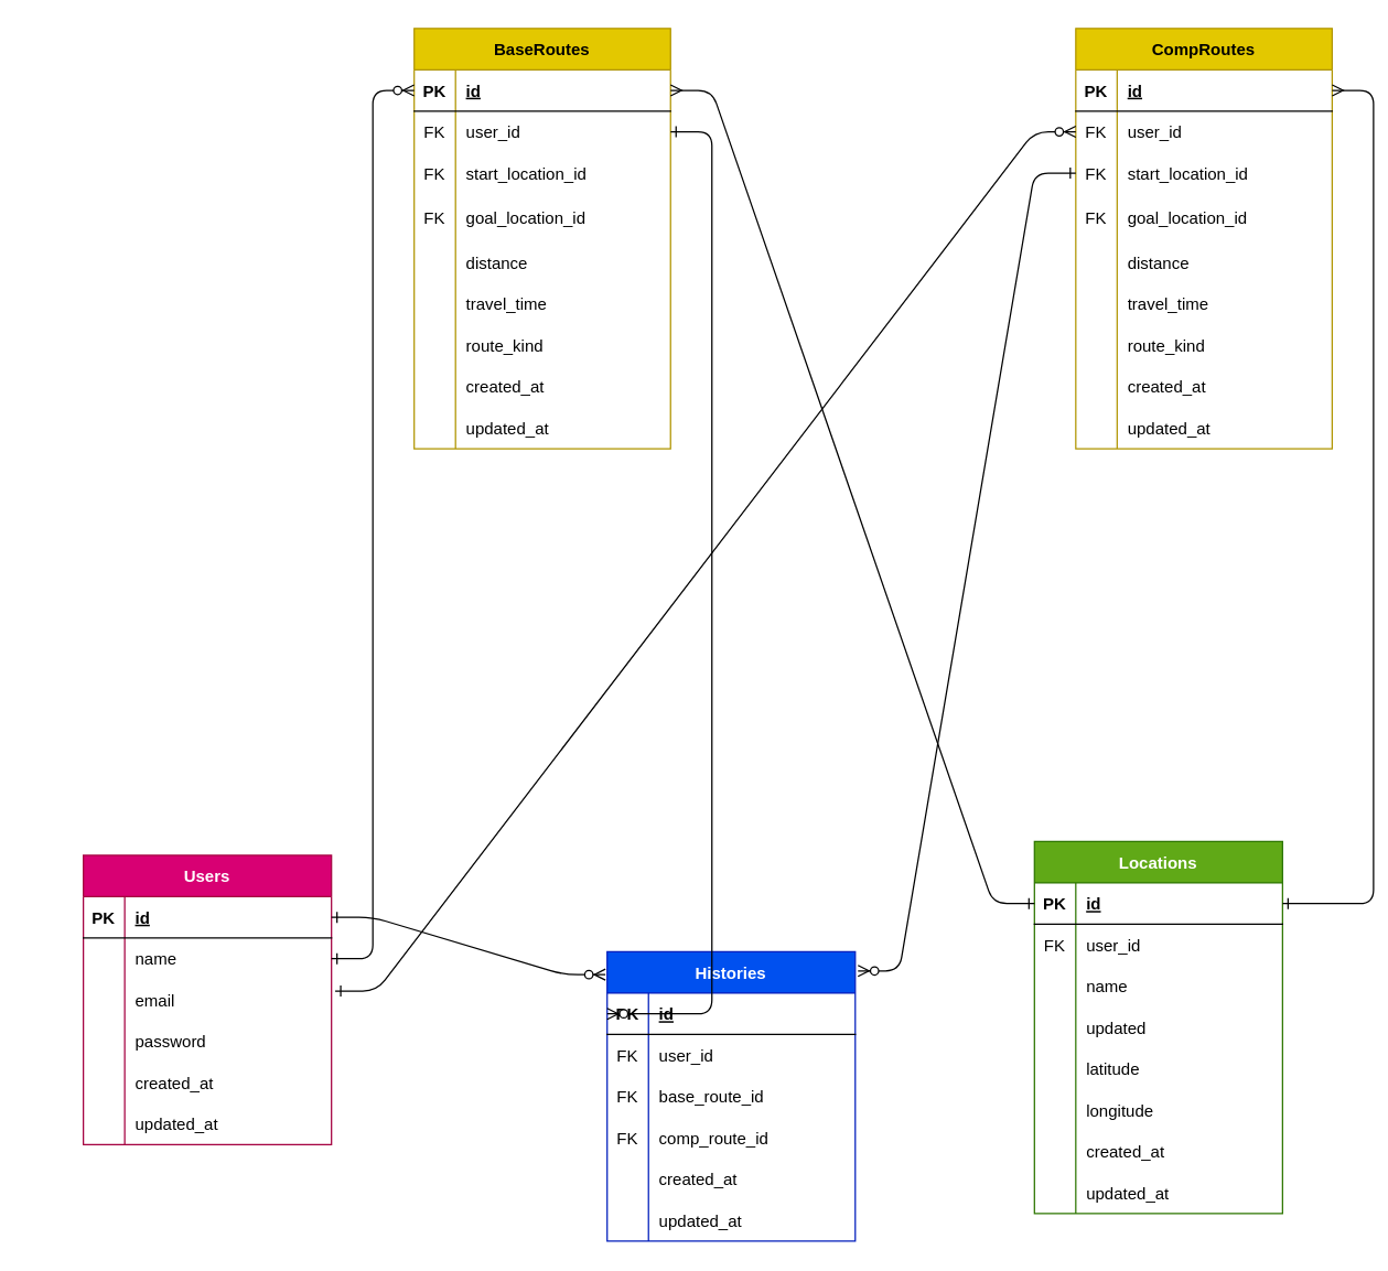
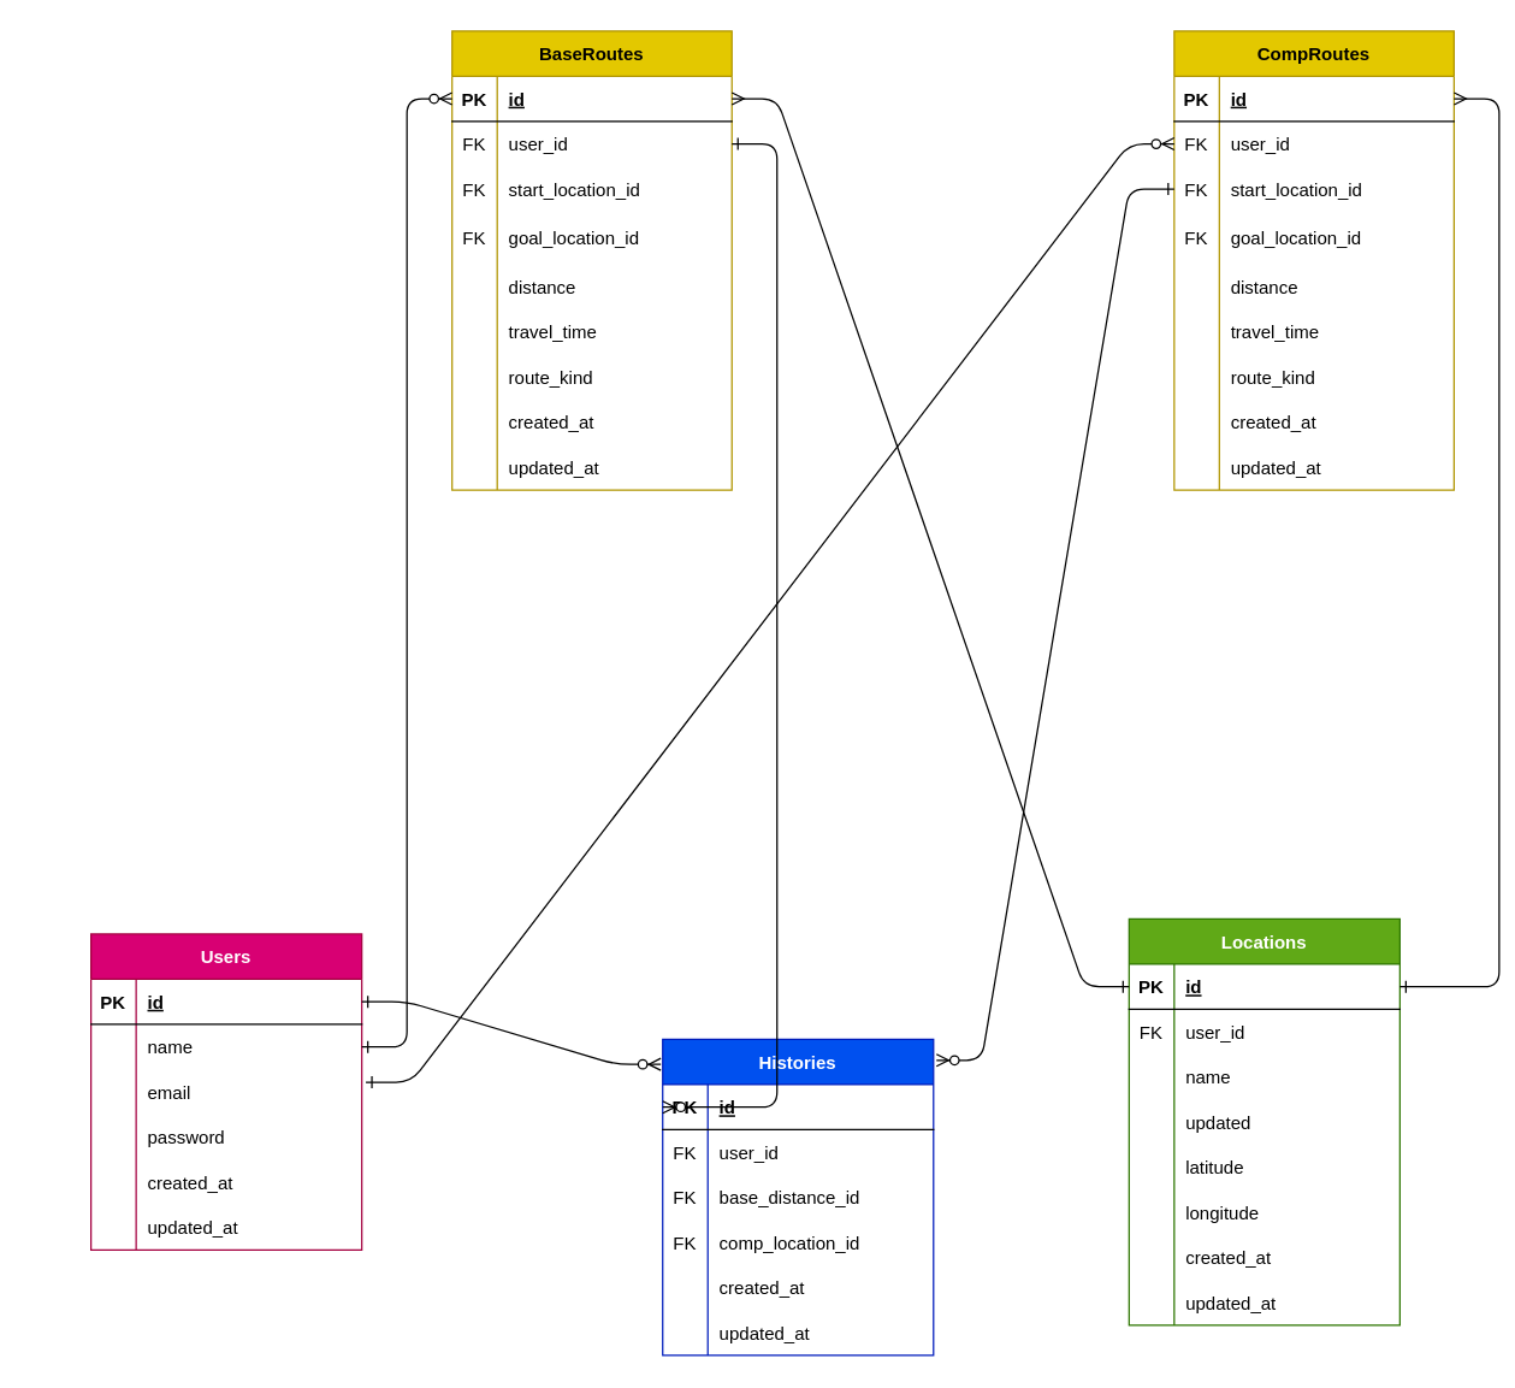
- <mxCell id="85" value="base_route_id" style="shape=partialRectangle;connectable=0;fillColor=none;top=0;left=0;bottom=0;right=0;align=left;spacingLeft=6;overflow=hidden;" parent="83" vertex="1"><mxGeometry x="30" width="150" height="30" as="geometry"><mxRectangle width="150" height="30" as="alternateBounds" /></mxGeometry></mxCell>
+ <mxCell id="85" value="base_distance_id" style="shape=partialRectangle;connectable=0;fillColor=none;top=0;left=0;bottom=0;right=0;align=left;spacingLeft=6;overflow=hidden;" parent="83" vertex="1"><mxGeometry x="30" width="150" height="30" as="geometry"><mxRectangle width="150" height="30" as="alternateBounds" /></mxGeometry></mxCell>
- <mxCell id="88" value="comp_route_id" style="shape=partialRectangle;connectable=0;fillColor=none;top=0;left=0;bottom=0;right=0;align=left;spacingLeft=6;overflow=hidden;" parent="86" vertex="1"><mxGeometry x="30" width="150" height="30" as="geometry"><mxRectangle width="150" height="30" as="alternateBounds" /></mxGeometry></mxCell>
+ <mxCell id="88" value="comp_location_id" style="shape=partialRectangle;connectable=0;fillColor=none;top=0;left=0;bottom=0;right=0;align=left;spacingLeft=6;overflow=hidden;" parent="86" vertex="1"><mxGeometry x="30" width="150" height="30" as="geometry"><mxRectangle width="150" height="30" as="alternateBounds" /></mxGeometry></mxCell>
